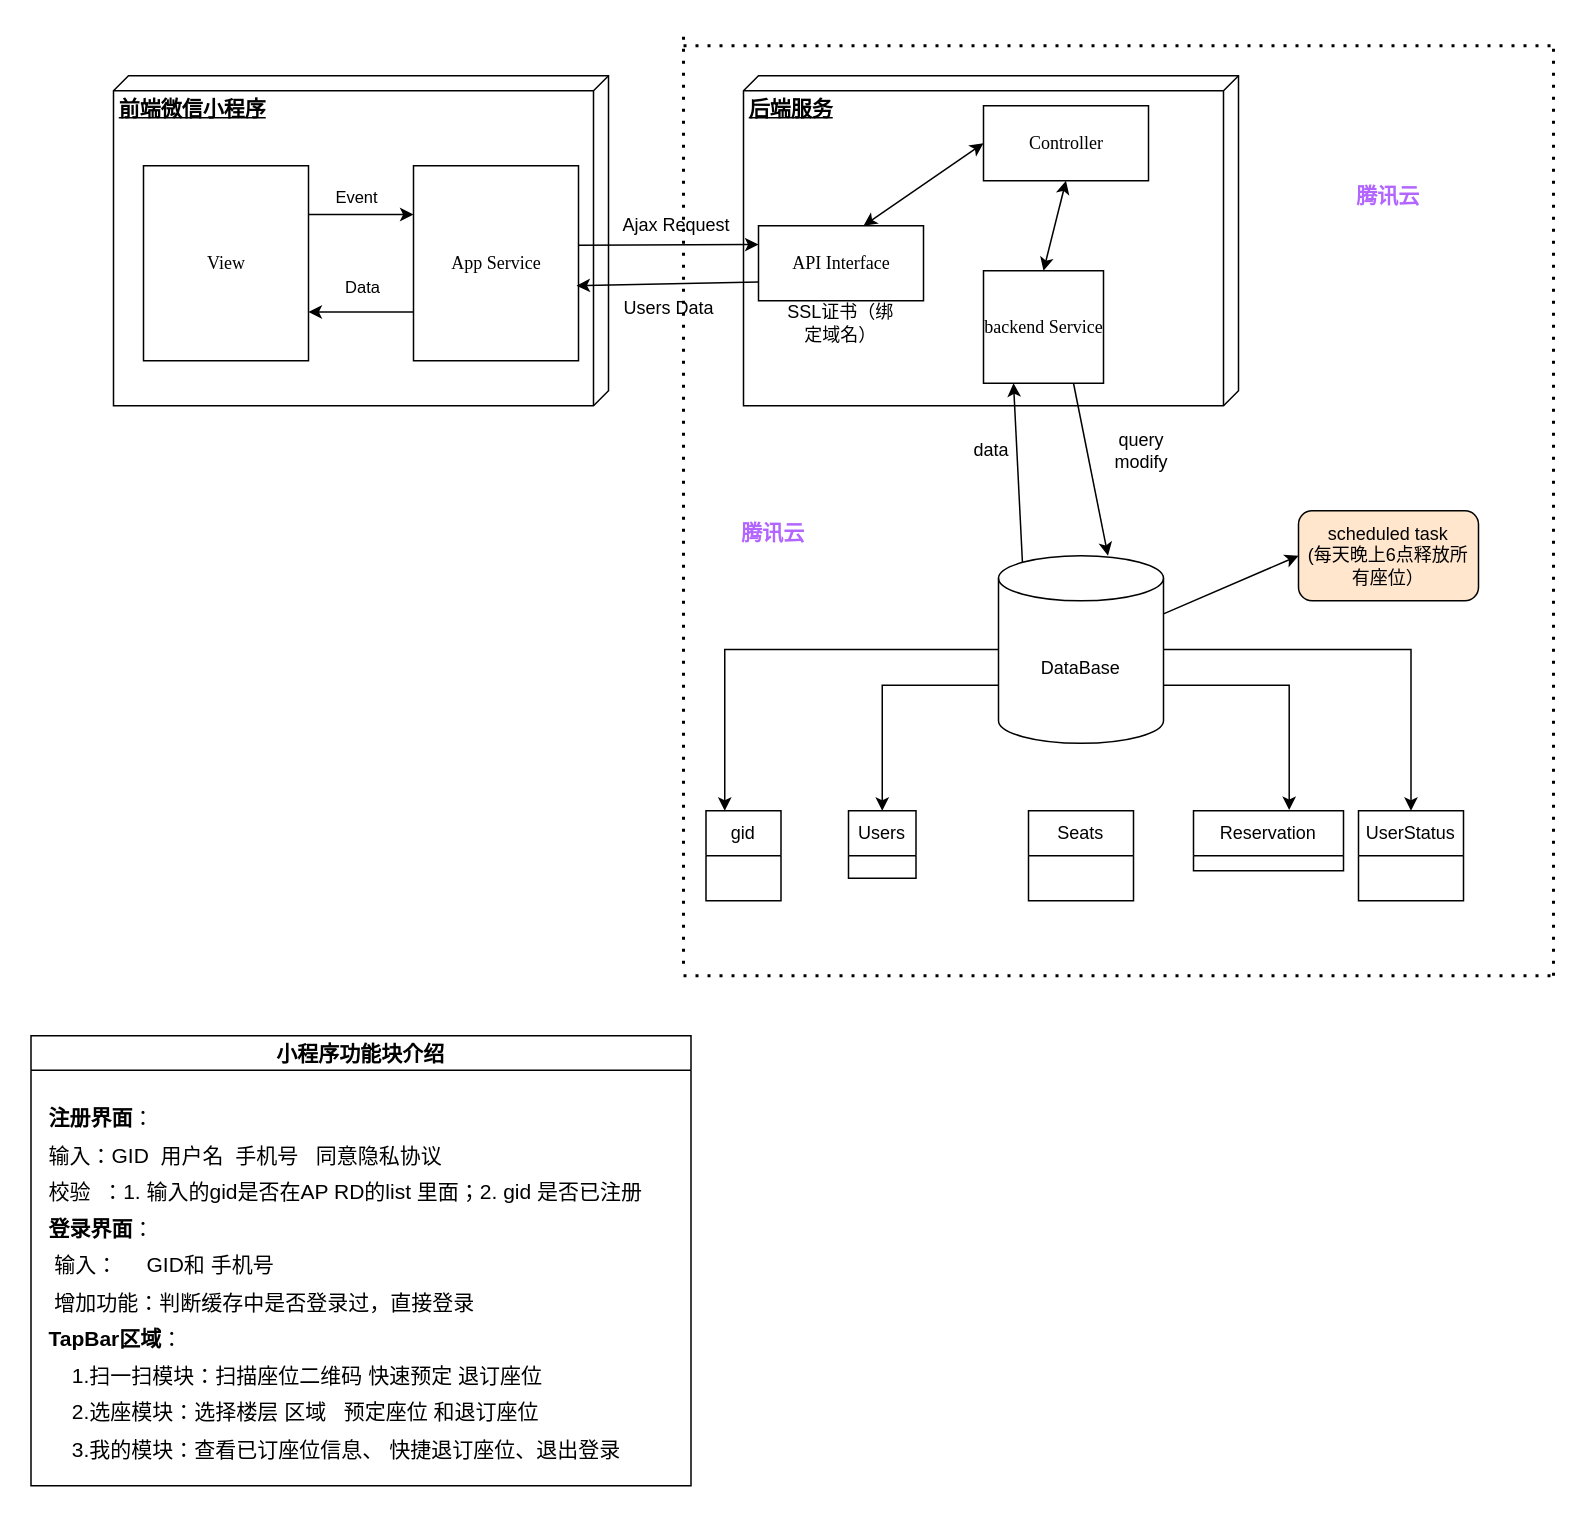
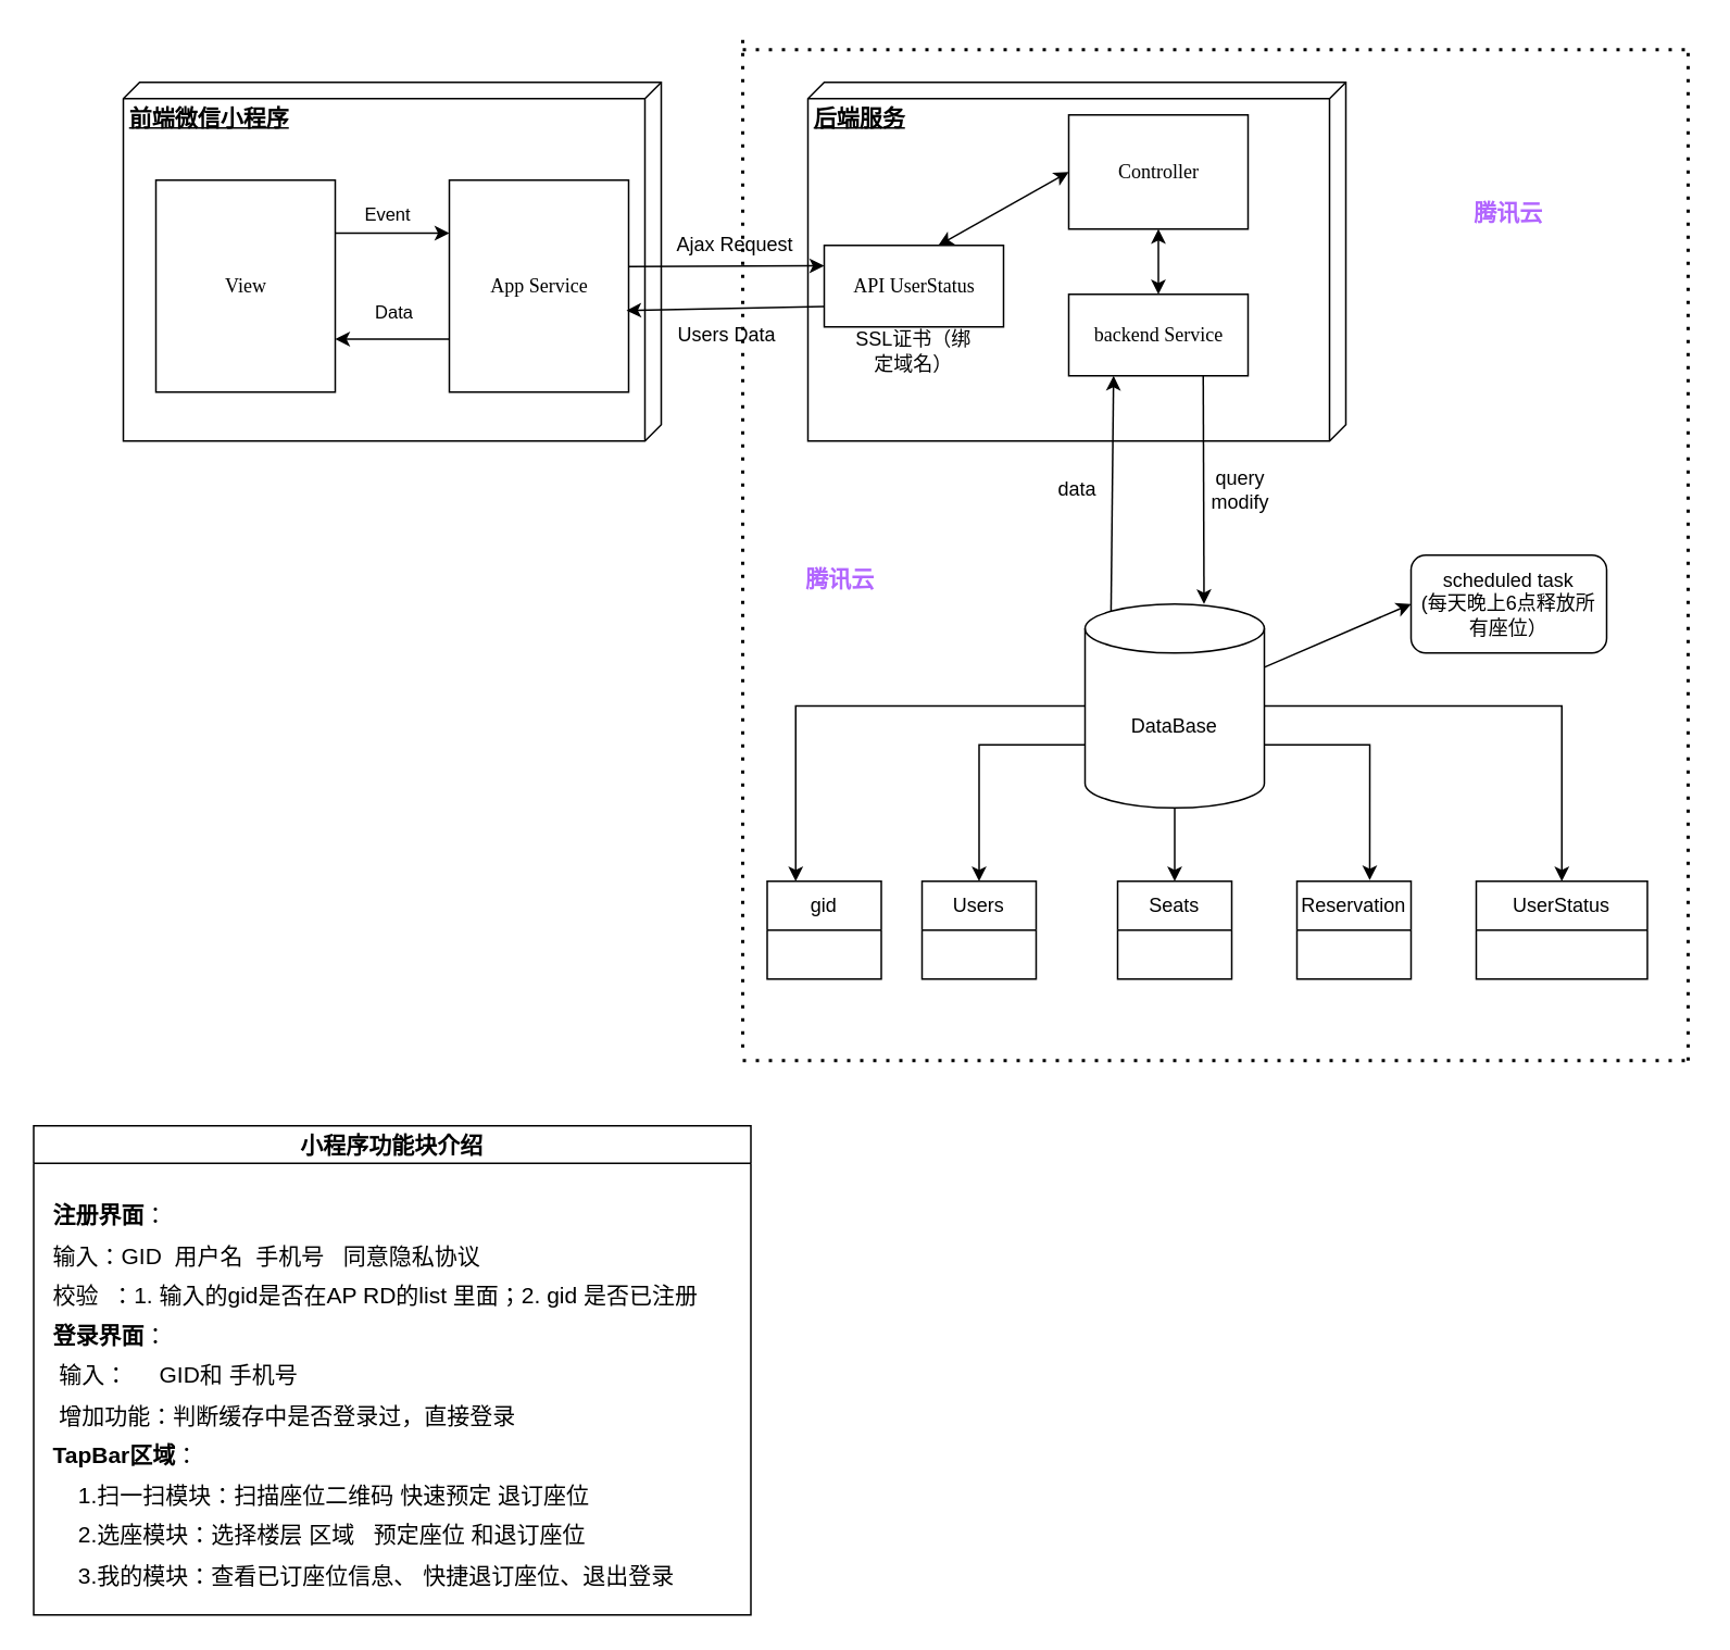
- <mxCell id="17" value="Controller" style="html=1;rounded=0;shadow=0;comic=0;labelBackgroundColor=none;strokeWidth=1;fontFamily=Verdana;fontSize=12;align=center;" vertex="1" parent="1"><mxGeometry x="655" y="70" width="110" height="50" as="geometry" /></mxCell>
+ <mxCell id="17" value="Controller" style="html=1;rounded=0;shadow=0;comic=0;labelBackgroundColor=none;strokeWidth=1;fontFamily=Verdana;fontSize=12;align=center;" vertex="1" parent="1"><mxGeometry x="655" y="70" width="110" height="70" as="geometry" /></mxCell>
- <mxCell id="7" value="API Interface" style="html=1;rounded=0;shadow=0;comic=0;labelBackgroundColor=none;strokeWidth=1;fontFamily=Verdana;fontSize=12;align=center;" parent="1" vertex="1"><mxGeometry x="505" y="150" width="110" height="50" as="geometry" /></mxCell>
+ <mxCell id="7" value="API UserStatus" style="html=1;rounded=0;shadow=0;comic=0;labelBackgroundColor=none;strokeWidth=1;fontFamily=Verdana;fontSize=12;align=center;" parent="1" vertex="1"><mxGeometry x="505" y="150" width="110" height="50" as="geometry" /></mxCell>
- <mxCell id="18" value="backend Service" style="html=1;rounded=0;shadow=0;comic=0;labelBackgroundColor=none;strokeWidth=1;fontFamily=Verdana;fontSize=12;align=center;" vertex="1" parent="1"><mxGeometry x="655" y="180" width="80" height="75" as="geometry" /></mxCell>
+ <mxCell id="18" value="backend Service" style="html=1;rounded=0;shadow=0;comic=0;labelBackgroundColor=none;strokeWidth=1;fontFamily=Verdana;fontSize=12;align=center;" vertex="1" parent="1"><mxGeometry x="655" y="180" width="110" height="50" as="geometry" /></mxCell>
- <mxCell id="30" value="scheduled task&lt;div&gt;(每天晚上6点释放所有座位）&lt;/div&gt;" style="rounded=1;whiteSpace=wrap;html=1;fillColor=#ffe6cc;" vertex="1" parent="1"><mxGeometry x="865" y="340" width="120" height="60" as="geometry" /></mxCell>
+ <mxCell id="30" value="scheduled task&lt;div&gt;(每天晚上6点释放所有座位）&lt;/div&gt;" style="rounded=1;whiteSpace=wrap;html=1;" vertex="1" parent="1"><mxGeometry x="865" y="340" width="120" height="60" as="geometry" /></mxCell>
+ <mxCell id="13" style="edgeStyle=orthogonalEdgeStyle;rounded=0;orthogonalLoop=1;jettySize=auto;html=1;exitX=0.5;exitY=1;exitDx=0;exitDy=0;exitPerimeter=0;entryX=0.5;entryY=0;entryDx=0;entryDy=0;" edge="1" parent="1" source="15" target="26"><mxGeometry relative="1" as="geometry" /></mxCell>
- <mxCell id="27" value="Reservation" style="swimlane;fontStyle=0;childLayout=stackLayout;horizontal=1;startSize=30;horizontalStack=0;resizeParent=1;resizeParentMax=0;resizeLast=0;collapsible=1;marginBottom=0;whiteSpace=wrap;html=1;" vertex="1" parent="1"><mxGeometry x="795" y="540" width="100" height="40" as="geometry" /></mxCell>
+ <mxCell id="27" value="Reservation" style="swimlane;fontStyle=0;childLayout=stackLayout;horizontal=1;startSize=30;horizontalStack=0;resizeParent=1;resizeParentMax=0;resizeLast=0;collapsible=1;marginBottom=0;whiteSpace=wrap;html=1;" vertex="1" parent="1"><mxGeometry x="795" y="540" width="70" height="60" as="geometry" /></mxCell>
- <mxCell id="25" value="Users" style="swimlane;fontStyle=0;childLayout=stackLayout;horizontal=1;startSize=30;horizontalStack=0;resizeParent=1;resizeParentMax=0;resizeLast=0;collapsible=1;marginBottom=0;whiteSpace=wrap;html=1;" vertex="1" parent="1"><mxGeometry x="565" y="540" width="45" height="45" as="geometry" /></mxCell>
+ <mxCell id="25" value="Users" style="swimlane;fontStyle=0;childLayout=stackLayout;horizontal=1;startSize=30;horizontalStack=0;resizeParent=1;resizeParentMax=0;resizeLast=0;collapsible=1;marginBottom=0;whiteSpace=wrap;html=1;" vertex="1" parent="1"><mxGeometry x="565" y="540" width="70" height="60" as="geometry" /></mxCell>
- <mxCell id="16" value="gid" style="swimlane;fontStyle=0;childLayout=stackLayout;horizontal=1;startSize=30;horizontalStack=0;resizeParent=1;resizeParentMax=0;resizeLast=0;collapsible=1;marginBottom=0;whiteSpace=wrap;html=1;" vertex="1" parent="1"><mxGeometry x="470" y="540" width="50" height="60" as="geometry" /></mxCell>
+ <mxCell id="16" value="gid" style="swimlane;fontStyle=0;childLayout=stackLayout;horizontal=1;startSize=30;horizontalStack=0;resizeParent=1;resizeParentMax=0;resizeLast=0;collapsible=1;marginBottom=0;whiteSpace=wrap;html=1;" vertex="1" parent="1"><mxGeometry x="470" y="540" width="70" height="60" as="geometry" /></mxCell>
- <mxCell id="28" value="UserStatus" style="swimlane;fontStyle=0;childLayout=stackLayout;horizontal=1;startSize=30;horizontalStack=0;resizeParent=1;resizeParentMax=0;resizeLast=0;collapsible=1;marginBottom=0;whiteSpace=wrap;html=1;" vertex="1" parent="1"><mxGeometry x="905" y="540" width="70" height="60" as="geometry" /></mxCell>
+ <mxCell id="28" value="UserStatus" style="swimlane;fontStyle=0;childLayout=stackLayout;horizontal=1;startSize=30;horizontalStack=0;resizeParent=1;resizeParentMax=0;resizeLast=0;collapsible=1;marginBottom=0;whiteSpace=wrap;html=1;" vertex="1" parent="1"><mxGeometry x="905" y="540" width="105" height="60" as="geometry" /></mxCell>
